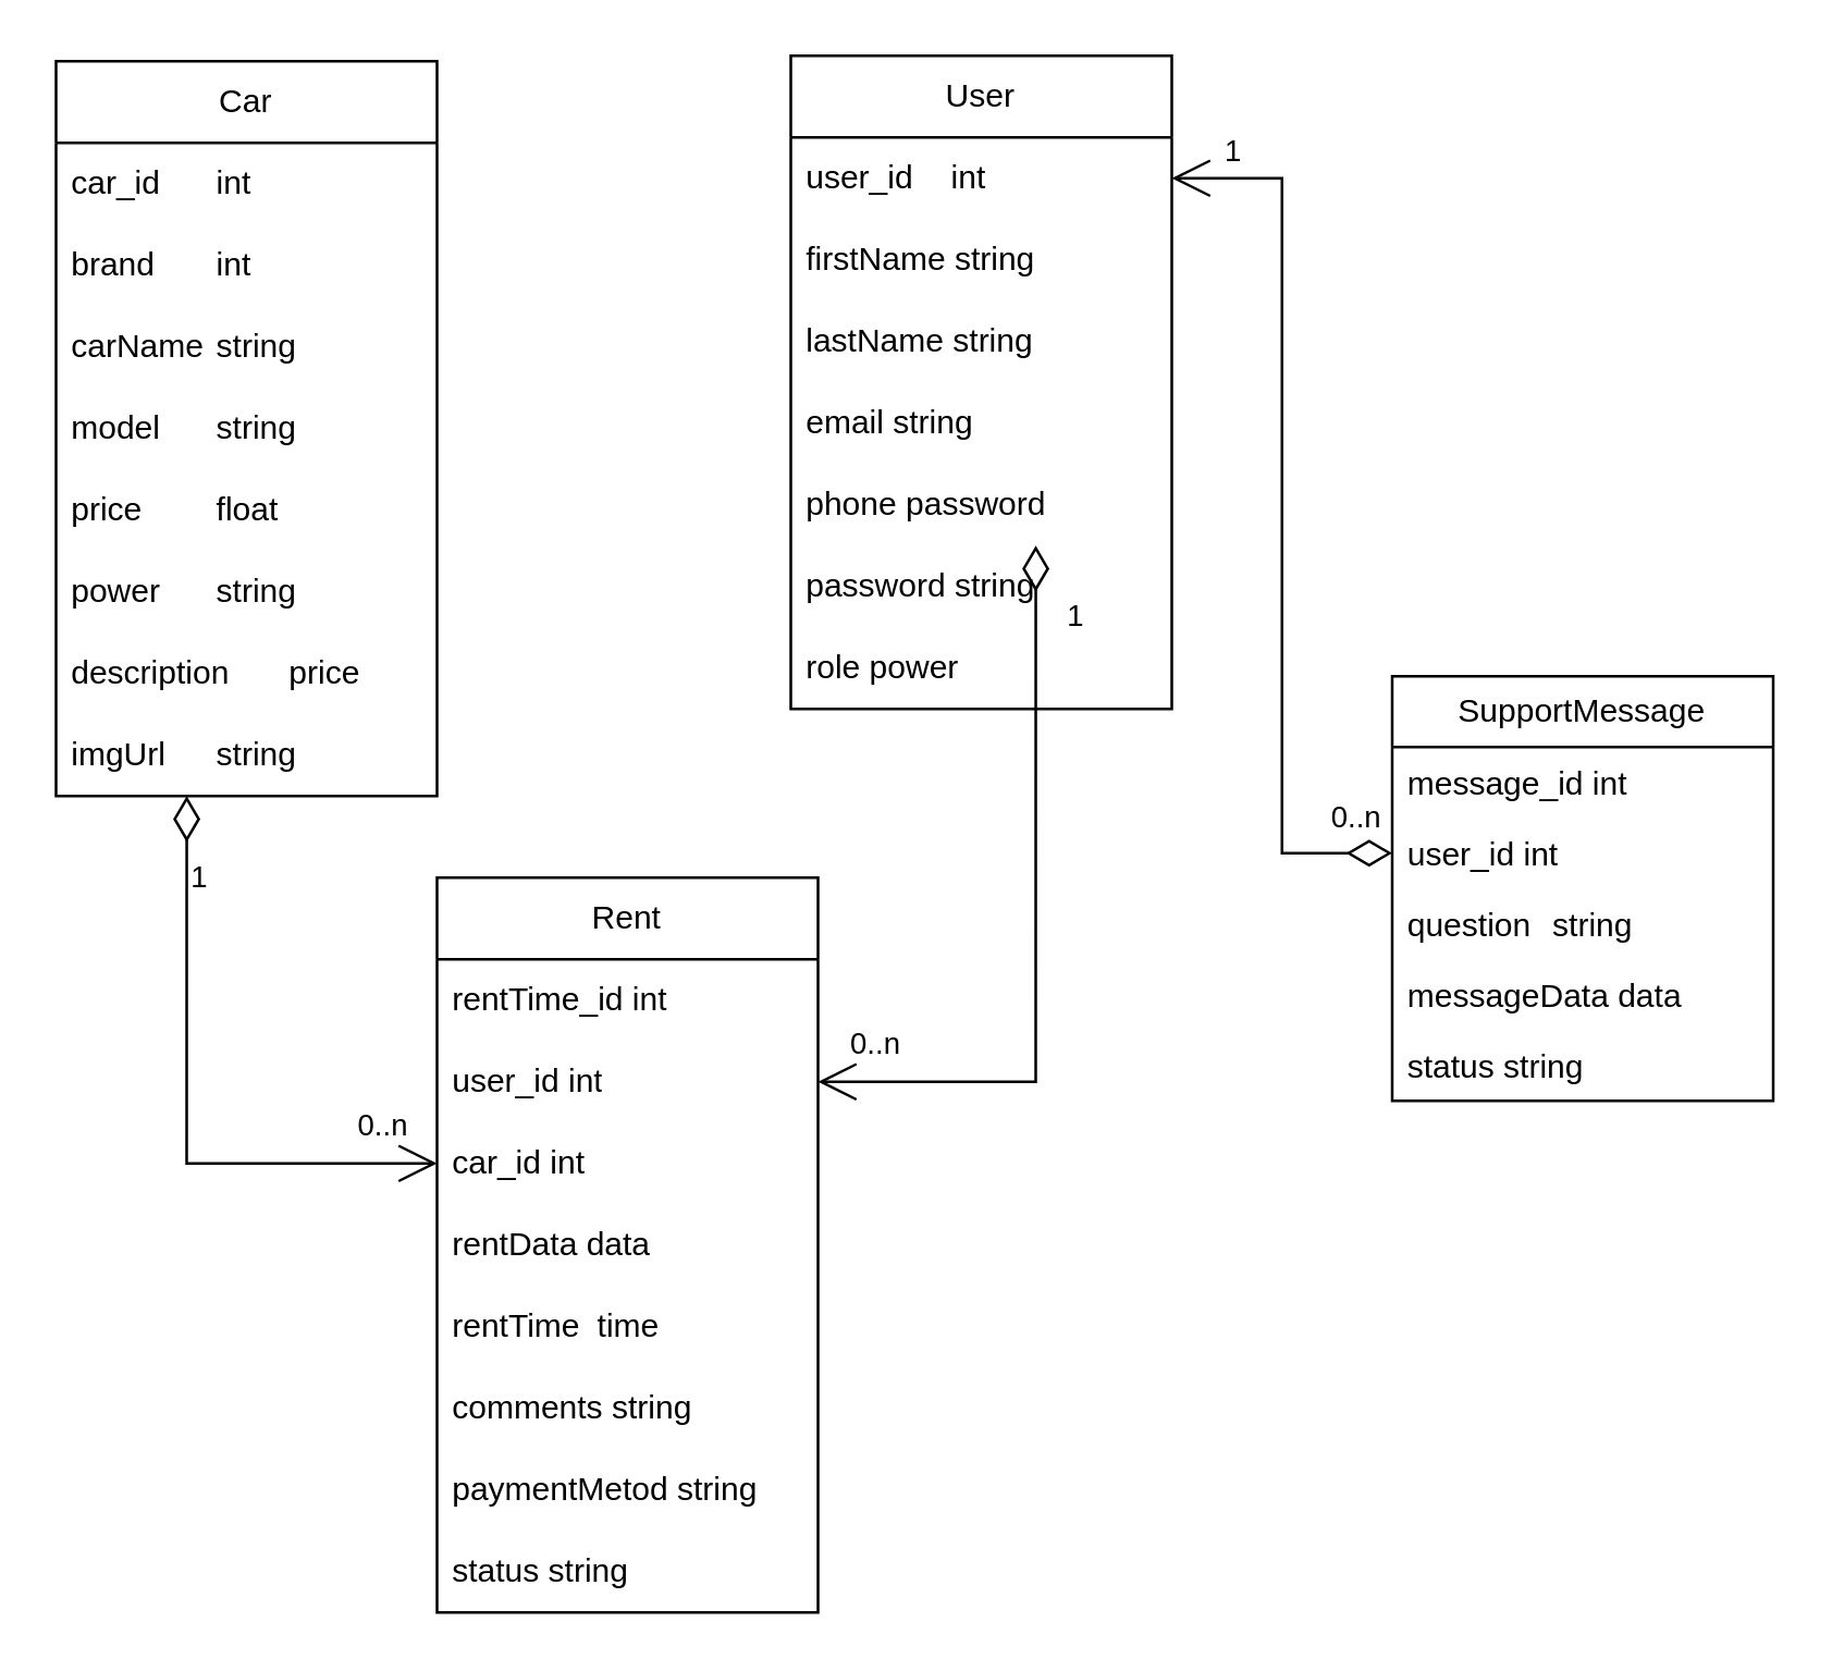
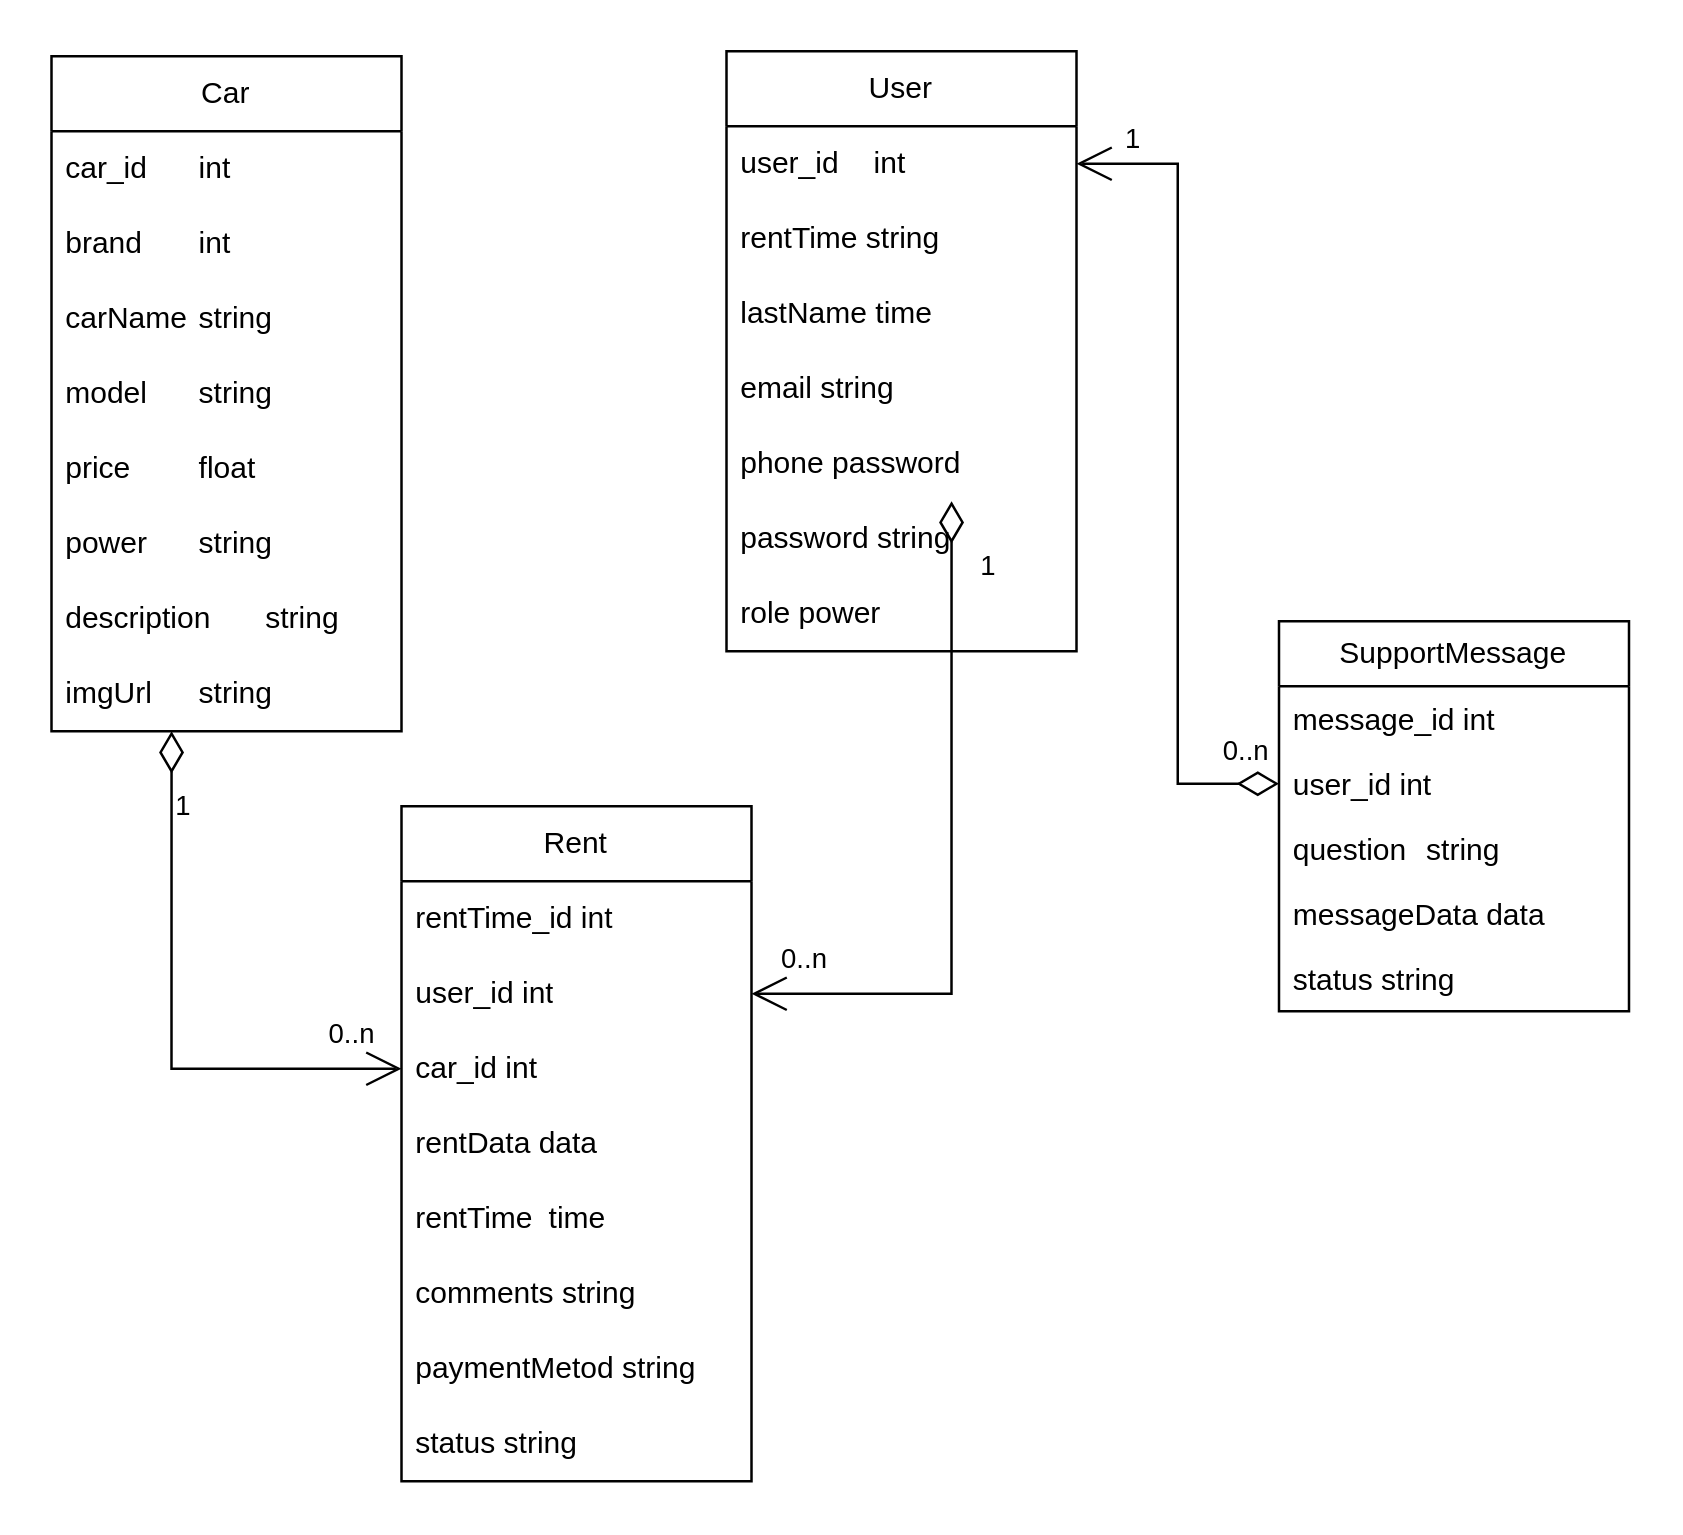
- <mxCell id="13" value="firstName string" style="text;strokeColor=none;fillColor=none;align=left;verticalAlign=middle;spacingLeft=4;spacingRight=4;overflow=hidden;points=[[0,0.5],[1,0.5]];portConstraint=eastwest;rotatable=0;whiteSpace=wrap;html=1;" parent="11" vertex="1"><mxGeometry y="60" width="140" height="30" as="geometry" /></mxCell>
+ <mxCell id="13" value="rentTime string" style="text;strokeColor=none;fillColor=none;align=left;verticalAlign=middle;spacingLeft=4;spacingRight=4;overflow=hidden;points=[[0,0.5],[1,0.5]];portConstraint=eastwest;rotatable=0;whiteSpace=wrap;html=1;" parent="11" vertex="1"><mxGeometry y="60" width="140" height="30" as="geometry" /></mxCell>
- <mxCell id="14" value="lastName string" style="text;strokeColor=none;fillColor=none;align=left;verticalAlign=middle;spacingLeft=4;spacingRight=4;overflow=hidden;points=[[0,0.5],[1,0.5]];portConstraint=eastwest;rotatable=0;whiteSpace=wrap;html=1;" parent="11" vertex="1"><mxGeometry y="90" width="140" height="30" as="geometry" /></mxCell>
+ <mxCell id="14" value="lastName time" style="text;strokeColor=none;fillColor=none;align=left;verticalAlign=middle;spacingLeft=4;spacingRight=4;overflow=hidden;points=[[0,0.5],[1,0.5]];portConstraint=eastwest;rotatable=0;whiteSpace=wrap;html=1;" parent="11" vertex="1"><mxGeometry y="90" width="140" height="30" as="geometry" /></mxCell>
- <mxCell id="9" value="description&lt;span style=&quot;white-space: pre;&quot;&gt;&#09;&lt;/span&gt;&lt;span style=&quot;white-space: pre;&quot;&gt;price&lt;/span&gt;" style="text;strokeColor=none;fillColor=none;align=left;verticalAlign=middle;spacingLeft=4;spacingRight=4;overflow=hidden;points=[[0,0.5],[1,0.5]];portConstraint=eastwest;rotatable=0;whiteSpace=wrap;html=1;" parent="2" vertex="1"><mxGeometry y="210" width="140" height="30" as="geometry" /></mxCell>
+ <mxCell id="9" value="description&lt;span style=&quot;white-space: pre;&quot;&gt;&#09;&lt;/span&gt;&lt;span style=&quot;white-space: pre;&quot;&gt;string&lt;/span&gt;" style="text;strokeColor=none;fillColor=none;align=left;verticalAlign=middle;spacingLeft=4;spacingRight=4;overflow=hidden;points=[[0,0.5],[1,0.5]];portConstraint=eastwest;rotatable=0;whiteSpace=wrap;html=1;" parent="2" vertex="1"><mxGeometry y="210" width="140" height="30" as="geometry" /></mxCell>
